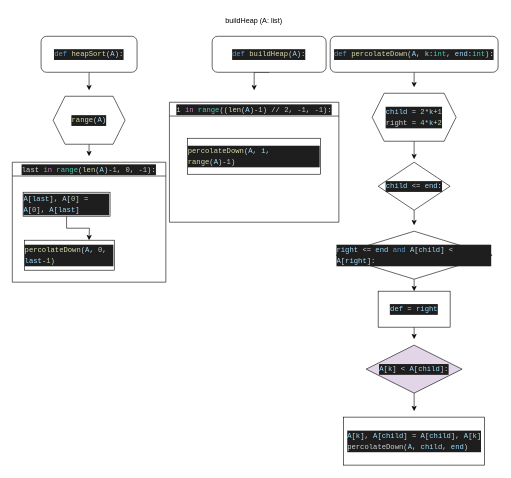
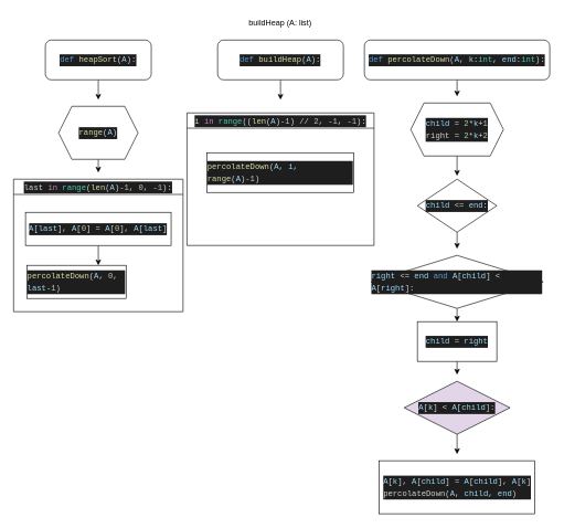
- <mxCell id="11" value="&lt;div style=&quot;font-style: normal; font-variant-caps: normal; font-weight: normal; letter-spacing: normal; text-align: start; text-indent: 0px; text-transform: none; word-spacing: 0px; -webkit-text-stroke-width: 0px; text-decoration: none; color: rgb(212, 212, 212); background-color: rgb(30, 30, 30); font-family: Menlo, Monaco, &amp;quot;Courier New&amp;quot;, monospace; font-size: 12px; line-height: 18px;&quot;&gt;&lt;div&gt;&lt;span style=&quot;color: rgb(86, 156, 214);&quot;&gt;def&lt;/span&gt;&lt;span style=&quot;color: rgb(212, 212, 212);&quot;&gt; &lt;/span&gt;&lt;span style=&quot;color: rgb(220, 220, 170);&quot;&gt;buildHeap&lt;/span&gt;&lt;span style=&quot;color: rgb(212, 212, 212);&quot;&gt;(&lt;/span&gt;&lt;span style=&quot;color: rgb(156, 220, 254);&quot;&gt;A&lt;/span&gt;&lt;span style=&quot;color: rgb(212, 212, 212);&quot;&gt;):&lt;/span&gt;&lt;/div&gt;&lt;/div&gt;" style="rounded=1;whiteSpace=wrap;html=1;" vertex="1" parent="1"><mxGeometry x="353.25" y="60" width="190" height="60" as="geometry" /></mxCell>
+ <mxCell id="11" value="&lt;div style=&quot;font-style: normal; font-variant-caps: normal; font-weight: normal; letter-spacing: normal; text-align: start; text-indent: 0px; text-transform: none; word-spacing: 0px; -webkit-text-stroke-width: 0px; text-decoration: none; color: rgb(212, 212, 212); background-color: rgb(30, 30, 30); font-family: Menlo, Monaco, &amp;quot;Courier New&amp;quot;, monospace; font-size: 12px; line-height: 18px;&quot;&gt;&lt;div&gt;&lt;span style=&quot;color: rgb(86, 156, 214);&quot;&gt;def&lt;/span&gt;&lt;span style=&quot;color: rgb(212, 212, 212);&quot;&gt; &lt;/span&gt;&lt;span style=&quot;color: rgb(220, 220, 170);&quot;&gt;buildHeap&lt;/span&gt;&lt;span style=&quot;color: rgb(212, 212, 212);&quot;&gt;(&lt;/span&gt;&lt;span style=&quot;color: rgb(156, 220, 254);&quot;&gt;A&lt;/span&gt;&lt;span style=&quot;color: rgb(212, 212, 212);&quot;&gt;):&lt;/span&gt;&lt;/div&gt;&lt;/div&gt;" style="rounded=1;whiteSpace=wrap;html=1;" vertex="1" parent="1"><mxGeometry x="328.25" y="60" width="190" height="60" as="geometry" /></mxCell>
- <mxCell id="18" value="&lt;div style=&quot;font-style: normal; font-variant-caps: normal; font-weight: normal; letter-spacing: normal; text-align: start; text-indent: 0px; text-transform: none; word-spacing: 0px; -webkit-text-stroke-width: 0px; text-decoration: none; color: rgb(212, 212, 212); background-color: rgb(30, 30, 30); font-family: Menlo, Monaco, &amp;quot;Courier New&amp;quot;, monospace; font-size: 12px; line-height: 18px;&quot;&gt;&lt;div&gt;&lt;span style=&quot;color: rgb(156, 220, 254);&quot;&gt;child&lt;/span&gt;&lt;span style=&quot;color: rgb(212, 212, 212);&quot;&gt; = &lt;/span&gt;&lt;span style=&quot;color: rgb(181, 206, 168);&quot;&gt;2&lt;/span&gt;&lt;span style=&quot;color: rgb(212, 212, 212);&quot;&gt;*&lt;/span&gt;&lt;span style=&quot;color: rgb(156, 220, 254);&quot;&gt;k&lt;/span&gt;&lt;span style=&quot;color: rgb(212, 212, 212);&quot;&gt;+&lt;/span&gt;&lt;span style=&quot;color: rgb(181, 206, 168);&quot;&gt;1&lt;/span&gt;&lt;/div&gt;&lt;div&gt;&lt;div style=&quot;line-height: 18px;&quot;&gt;right = &lt;span style=&quot;color: rgb(181, 206, 168);&quot;&gt;4&lt;/span&gt;*&lt;span style=&quot;color: rgb(156, 220, 254);&quot;&gt;k&lt;/span&gt;+&lt;span style=&quot;color: rgb(181, 206, 168);&quot;&gt;2&lt;/span&gt;&lt;/div&gt;&lt;/div&gt;&lt;/div&gt;" style="shape=hexagon;perimeter=hexagonPerimeter2;whiteSpace=wrap;html=1;fixedSize=1;" vertex="1" parent="1"><mxGeometry x="620" y="155" width="140" height="80" as="geometry" /></mxCell>
+ <mxCell id="18" value="&lt;div style=&quot;font-style: normal; font-variant-caps: normal; font-weight: normal; letter-spacing: normal; text-align: start; text-indent: 0px; text-transform: none; word-spacing: 0px; -webkit-text-stroke-width: 0px; text-decoration: none; color: rgb(212, 212, 212); background-color: rgb(30, 30, 30); font-family: Menlo, Monaco, &amp;quot;Courier New&amp;quot;, monospace; font-size: 12px; line-height: 18px;&quot;&gt;&lt;div&gt;&lt;span style=&quot;color: rgb(156, 220, 254);&quot;&gt;child&lt;/span&gt;&lt;span style=&quot;color: rgb(212, 212, 212);&quot;&gt; = &lt;/span&gt;&lt;span style=&quot;color: rgb(181, 206, 168);&quot;&gt;2&lt;/span&gt;&lt;span style=&quot;color: rgb(212, 212, 212);&quot;&gt;*&lt;/span&gt;&lt;span style=&quot;color: rgb(156, 220, 254);&quot;&gt;k&lt;/span&gt;&lt;span style=&quot;color: rgb(212, 212, 212);&quot;&gt;+&lt;/span&gt;&lt;span style=&quot;color: rgb(181, 206, 168);&quot;&gt;1&lt;/span&gt;&lt;/div&gt;&lt;div&gt;&lt;div style=&quot;line-height: 18px;&quot;&gt;right = &lt;span style=&quot;color: rgb(181, 206, 168);&quot;&gt;2&lt;/span&gt;*&lt;span style=&quot;color: rgb(156, 220, 254);&quot;&gt;k&lt;/span&gt;+&lt;span style=&quot;color: rgb(181, 206, 168);&quot;&gt;2&lt;/span&gt;&lt;/div&gt;&lt;/div&gt;&lt;/div&gt;" style="shape=hexagon;perimeter=hexagonPerimeter2;whiteSpace=wrap;html=1;fixedSize=1;" vertex="1" parent="1"><mxGeometry x="620" y="155" width="140" height="80" as="geometry" /></mxCell>
- <mxCell id="8" value="&lt;div style=&quot;font-style: normal; font-variant-caps: normal; font-weight: normal; letter-spacing: normal; text-align: start; text-indent: 0px; text-transform: none; word-spacing: 0px; -webkit-text-stroke-width: 0px; text-decoration: none; color: rgb(212, 212, 212); background-color: rgb(30, 30, 30); font-family: Menlo, Monaco, &amp;quot;Courier New&amp;quot;, monospace; font-size: 12px; line-height: 18px;&quot;&gt;&lt;div&gt;&lt;span style=&quot;color: rgb(156, 220, 254);&quot;&gt;A&lt;/span&gt;&lt;span style=&quot;color: rgb(212, 212, 212);&quot;&gt;[&lt;/span&gt;&lt;span style=&quot;color: rgb(156, 220, 254);&quot;&gt;last&lt;/span&gt;&lt;span style=&quot;color: rgb(212, 212, 212);&quot;&gt;], &lt;/span&gt;&lt;span style=&quot;color: rgb(156, 220, 254);&quot;&gt;A&lt;/span&gt;&lt;span style=&quot;color: rgb(212, 212, 212);&quot;&gt;[&lt;/span&gt;&lt;span style=&quot;color: rgb(181, 206, 168);&quot;&gt;0&lt;/span&gt;&lt;span style=&quot;color: rgb(212, 212, 212);&quot;&gt;] = &lt;/span&gt;&lt;span style=&quot;color: rgb(156, 220, 254);&quot;&gt;A&lt;/span&gt;&lt;span style=&quot;color: rgb(212, 212, 212);&quot;&gt;[&lt;/span&gt;&lt;span style=&quot;color: rgb(181, 206, 168);&quot;&gt;0&lt;/span&gt;&lt;span style=&quot;color: rgb(212, 212, 212);&quot;&gt;], &lt;/span&gt;&lt;span style=&quot;color: rgb(156, 220, 254);&quot;&gt;A&lt;/span&gt;&lt;span style=&quot;color: rgb(212, 212, 212);&quot;&gt;[&lt;/span&gt;&lt;span style=&quot;color: rgb(156, 220, 254);&quot;&gt;last&lt;/span&gt;&lt;span style=&quot;color: rgb(212, 212, 212);&quot;&gt;]&lt;/span&gt;&lt;/div&gt;&lt;/div&gt;" style="rounded=0;whiteSpace=wrap;html=1;" vertex="1" parent="6"><mxGeometry x="18" y="50" width="145" height="40" as="geometry" /></mxCell>
+ <mxCell id="8" value="&lt;div style=&quot;font-style: normal; font-variant-caps: normal; font-weight: normal; letter-spacing: normal; text-align: start; text-indent: 0px; text-transform: none; word-spacing: 0px; -webkit-text-stroke-width: 0px; text-decoration: none; color: rgb(212, 212, 212); background-color: rgb(30, 30, 30); font-family: Menlo, Monaco, &amp;quot;Courier New&amp;quot;, monospace; font-size: 12px; line-height: 18px;&quot;&gt;&lt;div&gt;&lt;span style=&quot;color: rgb(156, 220, 254);&quot;&gt;A&lt;/span&gt;&lt;span style=&quot;color: rgb(212, 212, 212);&quot;&gt;[&lt;/span&gt;&lt;span style=&quot;color: rgb(156, 220, 254);&quot;&gt;last&lt;/span&gt;&lt;span style=&quot;color: rgb(212, 212, 212);&quot;&gt;], &lt;/span&gt;&lt;span style=&quot;color: rgb(156, 220, 254);&quot;&gt;A&lt;/span&gt;&lt;span style=&quot;color: rgb(212, 212, 212);&quot;&gt;[&lt;/span&gt;&lt;span style=&quot;color: rgb(181, 206, 168);&quot;&gt;0&lt;/span&gt;&lt;span style=&quot;color: rgb(212, 212, 212);&quot;&gt;] = &lt;/span&gt;&lt;span style=&quot;color: rgb(156, 220, 254);&quot;&gt;A&lt;/span&gt;&lt;span style=&quot;color: rgb(212, 212, 212);&quot;&gt;[&lt;/span&gt;&lt;span style=&quot;color: rgb(181, 206, 168);&quot;&gt;0&lt;/span&gt;&lt;span style=&quot;color: rgb(212, 212, 212);&quot;&gt;], &lt;/span&gt;&lt;span style=&quot;color: rgb(156, 220, 254);&quot;&gt;A&lt;/span&gt;&lt;span style=&quot;color: rgb(212, 212, 212);&quot;&gt;[&lt;/span&gt;&lt;span style=&quot;color: rgb(156, 220, 254);&quot;&gt;last&lt;/span&gt;&lt;span style=&quot;color: rgb(212, 212, 212);&quot;&gt;]&lt;/span&gt;&lt;/div&gt;&lt;/div&gt;" style="rounded=0;whiteSpace=wrap;html=1;" vertex="1" parent="6"><mxGeometry x="18" y="50" width="220" height="50" as="geometry" /></mxCell>
- <mxCell id="24" value="&lt;div style=&quot;font-style: normal; font-variant-caps: normal; font-weight: normal; letter-spacing: normal; text-align: start; text-indent: 0px; text-transform: none; word-spacing: 0px; -webkit-text-stroke-width: 0px; text-decoration: none; color: rgb(212, 212, 212); background-color: rgb(30, 30, 30); font-family: Menlo, Monaco, &amp;quot;Courier New&amp;quot;, monospace; font-size: 12px; line-height: 18px;&quot;&gt;&lt;div&gt;&lt;span style=&quot;color: rgb(156, 220, 254);&quot;&gt;def&lt;/span&gt;&lt;span style=&quot;color: rgb(212, 212, 212);&quot;&gt; = &lt;/span&gt;&lt;span style=&quot;color: rgb(156, 220, 254);&quot;&gt;right&lt;/span&gt;&lt;/div&gt;&lt;/div&gt;" style="rounded=0;whiteSpace=wrap;html=1;" vertex="1" parent="1"><mxGeometry x="630" y="485" width="120" height="60" as="geometry" /></mxCell>
+ <mxCell id="24" value="&lt;div style=&quot;font-style: normal; font-variant-caps: normal; font-weight: normal; letter-spacing: normal; text-align: start; text-indent: 0px; text-transform: none; word-spacing: 0px; -webkit-text-stroke-width: 0px; text-decoration: none; color: rgb(212, 212, 212); background-color: rgb(30, 30, 30); font-family: Menlo, Monaco, &amp;quot;Courier New&amp;quot;, monospace; font-size: 12px; line-height: 18px;&quot;&gt;&lt;div&gt;&lt;span style=&quot;color: rgb(156, 220, 254);&quot;&gt;child&lt;/span&gt;&lt;span style=&quot;color: rgb(212, 212, 212);&quot;&gt; = &lt;/span&gt;&lt;span style=&quot;color: rgb(156, 220, 254);&quot;&gt;right&lt;/span&gt;&lt;/div&gt;&lt;/div&gt;" style="rounded=0;whiteSpace=wrap;html=1;" vertex="1" parent="1"><mxGeometry x="630" y="485" width="120" height="60" as="geometry" /></mxCell>
